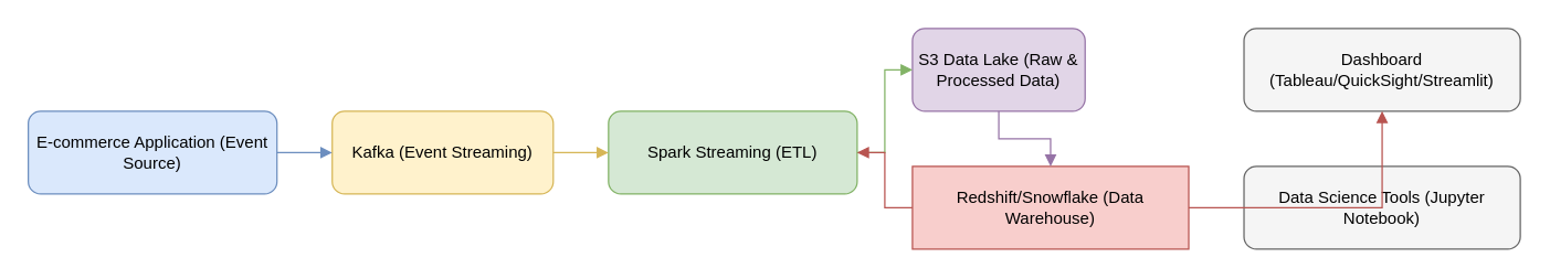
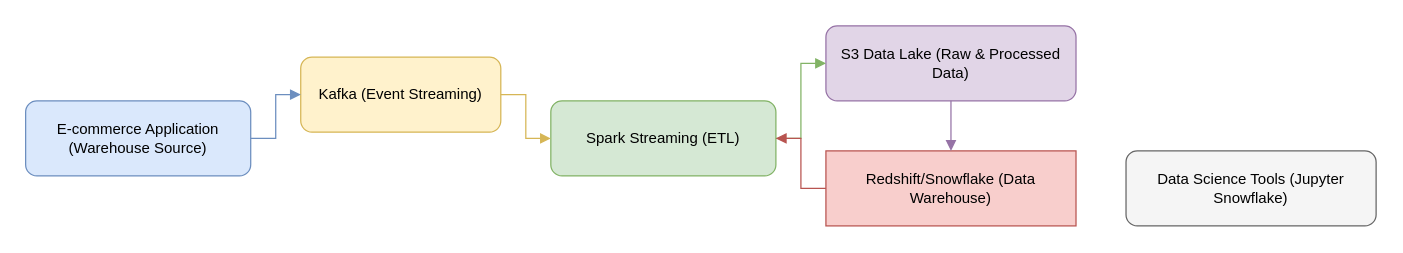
- <mxCell id="5" value="S3 Data Lake (Raw &amp; Processed Data)" style="rounded=1;whiteSpace=wrap;html=1;fillColor=#e1d5e7;strokeColor=#9673a6;" vertex="1" parent="1"><mxGeometry x="660" y="20" width="125" height="60" as="geometry" /></mxCell>
+ <mxCell id="5" value="S3 Data Lake (Raw &amp; Processed Data)" style="rounded=1;whiteSpace=wrap;html=1;fillColor=#e1d5e7;strokeColor=#9673a6;" vertex="1" parent="1"><mxGeometry x="660" y="20" width="200" height="60" as="geometry" /></mxCell>
- <mxCell id="7" value="Dashboard (Tableau/QuickSight/Streamlit)" style="rounded=1;whiteSpace=wrap;html=1;fillColor=#f5f5f5;strokeColor=#666666;" vertex="1" parent="1"><mxGeometry x="900" y="20" width="200" height="60" as="geometry" /></mxCell>
- <mxCell id="2" value="E-commerce Application (Event Source)" style="rounded=1;whiteSpace=wrap;html=1;fillColor=#dae8fc;strokeColor=#6c8ebf;" vertex="1" parent="1"><mxGeometry x="20" y="80" width="180" height="60" as="geometry" /></mxCell>
+ <mxCell id="2" value="E-commerce Application (Warehouse Source)" style="rounded=1;whiteSpace=wrap;html=1;fillColor=#dae8fc;strokeColor=#6c8ebf;" vertex="1" parent="1"><mxGeometry x="20" y="80" width="180" height="60" as="geometry" /></mxCell>
- <mxCell id="3" value="Kafka (Event Streaming)" style="rounded=1;whiteSpace=wrap;html=1;fillColor=#fff2cc;strokeColor=#d6b656;" vertex="1" parent="1"><mxGeometry x="240" y="80" width="160" height="60" as="geometry" /></mxCell>
+ <mxCell id="3" value="Kafka (Event Streaming)" style="rounded=1;whiteSpace=wrap;html=1;fillColor=#fff2cc;strokeColor=#d6b656;" vertex="1" parent="1"><mxGeometry x="240" y="45" width="160" height="60" as="geometry" /></mxCell>
- <mxCell id="13" style="edgeStyle=orthogonalEdgeStyle;rounded=0;orthogonalLoop=1;jettySize=auto;html=1;endArrow=block;endFill=1;strokeColor=#b85450;" edge="1" parent="1" source="6" target="7"><mxGeometry relative="1" as="geometry" /></mxCell>
- <mxCell id="8" value="Data Science Tools (Jupyter Notebook)" style="rounded=1;whiteSpace=wrap;html=1;fillColor=#f5f5f5;strokeColor=#666666;" vertex="1" parent="1"><mxGeometry x="900" y="120" width="200" height="60" as="geometry" /></mxCell>
+ <mxCell id="8" value="Data Science Tools (Jupyter Snowflake)" style="rounded=1;whiteSpace=wrap;html=1;fillColor=#f5f5f5;strokeColor=#666666;" vertex="1" parent="1"><mxGeometry x="900" y="120" width="200" height="60" as="geometry" /></mxCell>
